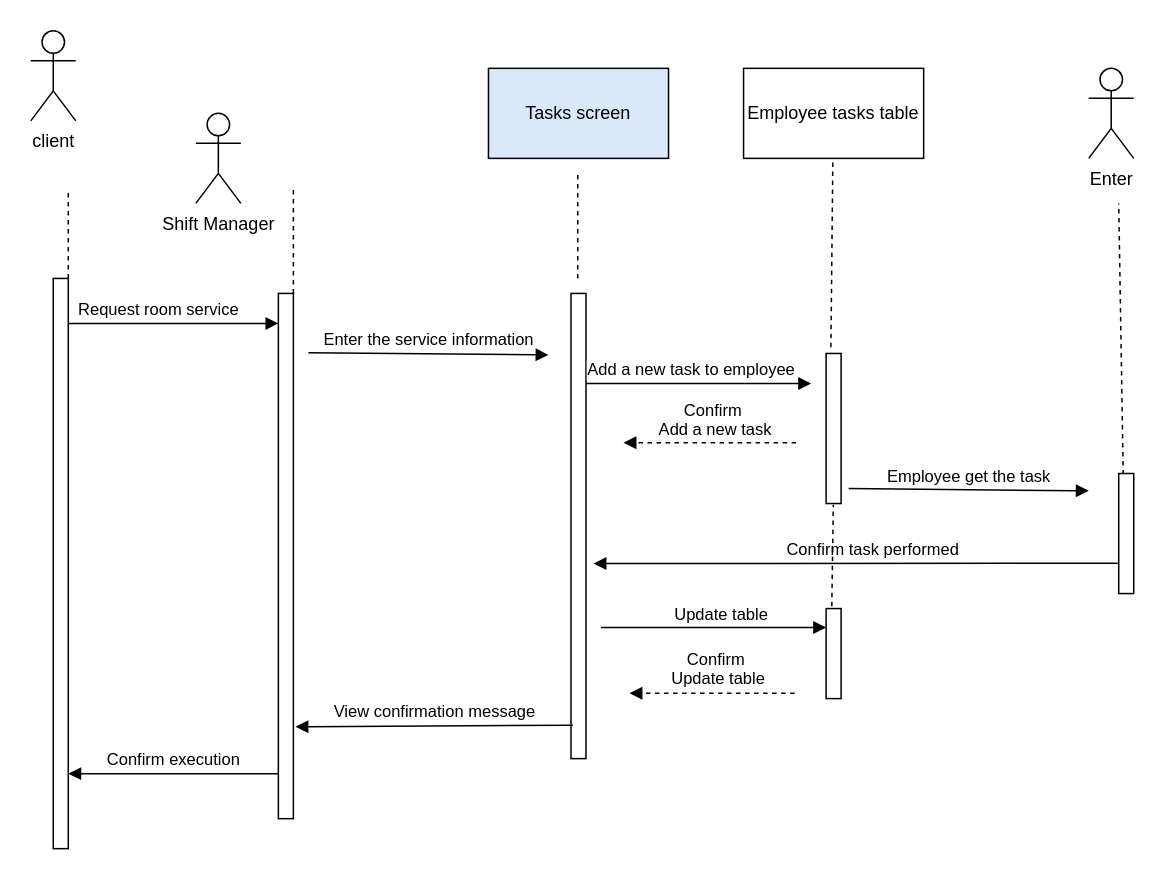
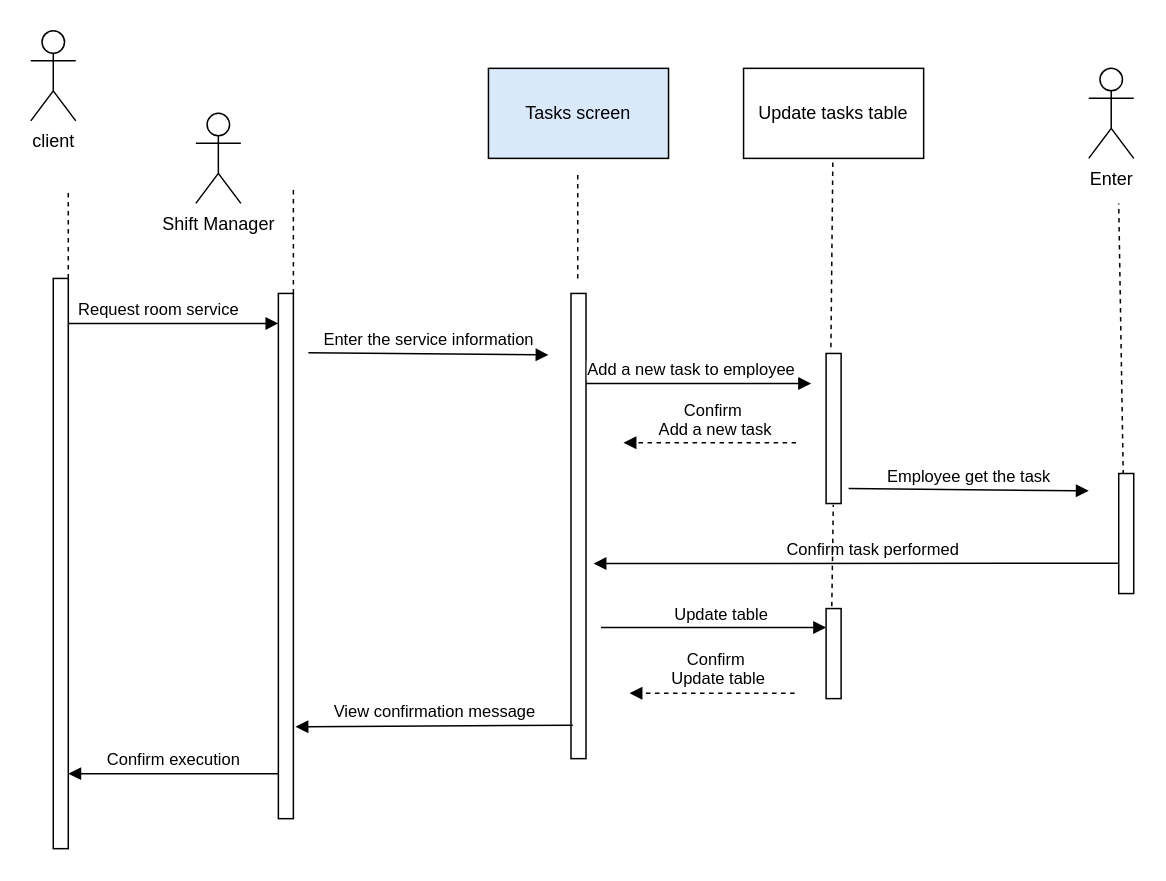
- <mxCell id="5" value="Employee tasks table" style="rounded=0;whiteSpace=wrap;html=1;" parent="1" vertex="1"><mxGeometry x="495" y="45" width="120" height="60" as="geometry" /></mxCell>
+ <mxCell id="5" value="Update tasks table" style="rounded=0;whiteSpace=wrap;html=1;" parent="1" vertex="1"><mxGeometry x="495" y="45" width="120" height="60" as="geometry" /></mxCell>
